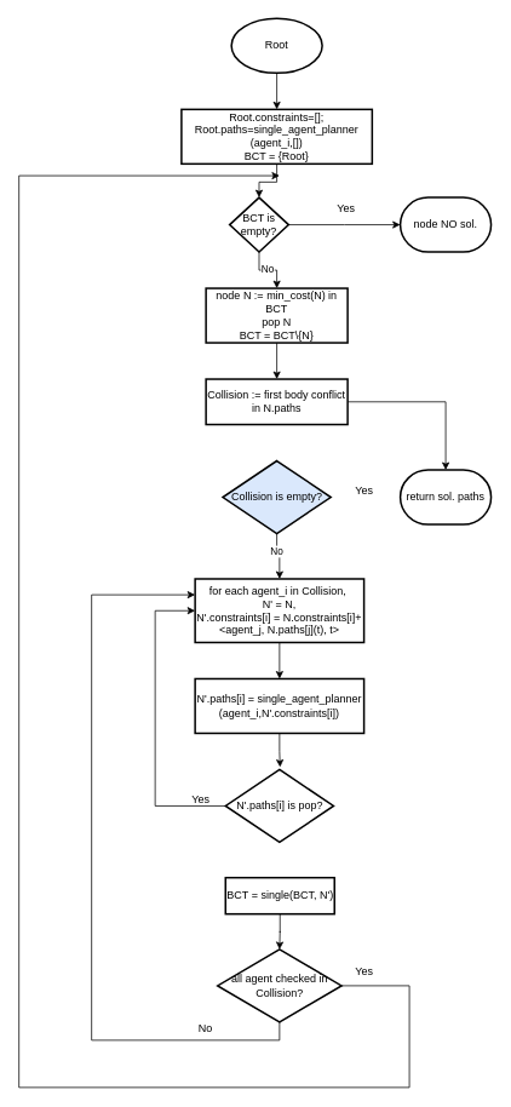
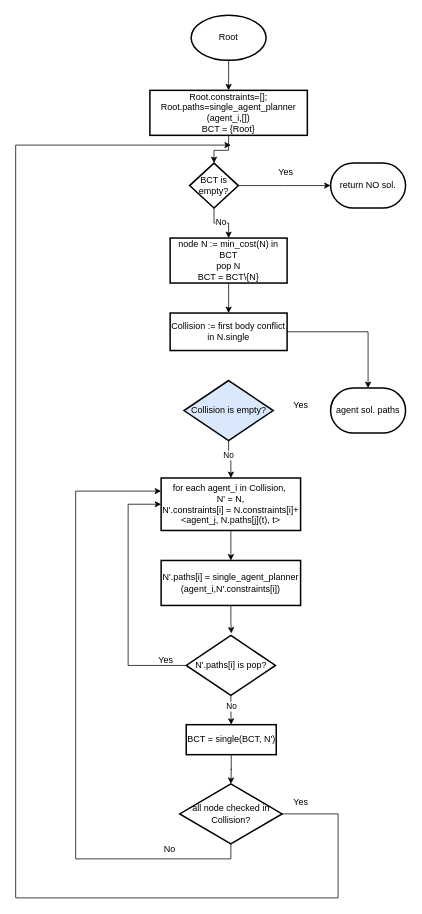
- <mxCell id="13" value="node NO sol." style="strokeWidth=2;html=1;shape=mxgraph.flowchart.terminator;whiteSpace=wrap;" vertex="1" parent="1"><mxGeometry x="440" y="217" width="100" height="60" as="geometry" /></mxCell>
+ <mxCell id="13" value="return NO sol." style="strokeWidth=2;html=1;shape=mxgraph.flowchart.terminator;whiteSpace=wrap;" vertex="1" parent="1"><mxGeometry x="440" y="217" width="100" height="60" as="geometry" /></mxCell>
- <mxCell id="16" value="Collision := first body conflict in N.paths" style="whiteSpace=wrap;html=1;strokeWidth=2;" vertex="1" parent="1"><mxGeometry x="226" y="417" width="156" height="50" as="geometry" /></mxCell>
+ <mxCell id="16" value="Collision := first body conflict in N.single" style="whiteSpace=wrap;html=1;strokeWidth=2;" vertex="1" parent="1"><mxGeometry x="226" y="417" width="156" height="50" as="geometry" /></mxCell>
- <mxCell id="4" value="return sol. paths" style="strokeWidth=2;html=1;shape=mxgraph.flowchart.terminator;whiteSpace=wrap;" vertex="1" parent="1"><mxGeometry x="440" y="517" width="100" height="60" as="geometry" /></mxCell>
+ <mxCell id="4" value="agent sol. paths" style="strokeWidth=2;html=1;shape=mxgraph.flowchart.terminator;whiteSpace=wrap;" vertex="1" parent="1"><mxGeometry x="440" y="517" width="100" height="60" as="geometry" /></mxCell>
+ <mxCell id="25" value="" style="edgeStyle=orthogonalEdgeStyle;rounded=0;orthogonalLoop=1;jettySize=auto;html=1;" edge="1" parent="1" source="28" target="30"><mxGeometry relative="1" as="geometry" /></mxCell>
+ <mxCell id="26" value="No" style="edgeLabel;html=1;align=center;verticalAlign=middle;resizable=0;points=[];" vertex="1" connectable="0" parent="25"><mxGeometry x="-0.311" relative="1" as="geometry"><mxPoint as="offset" /></mxGeometry></mxCell>
- <mxCell id="33" value="all agent checked in Collision?" style="rhombus;whiteSpace=wrap;html=1;strokeWidth=2;" vertex="1" parent="1"><mxGeometry x="238.75" y="1045" width="136.5" height="80" as="geometry" /></mxCell>
+ <mxCell id="33" value="all node checked in Collision?" style="rhombus;whiteSpace=wrap;html=1;strokeWidth=2;" vertex="1" parent="1"><mxGeometry x="238.75" y="1045" width="136.5" height="80" as="geometry" /></mxCell>
